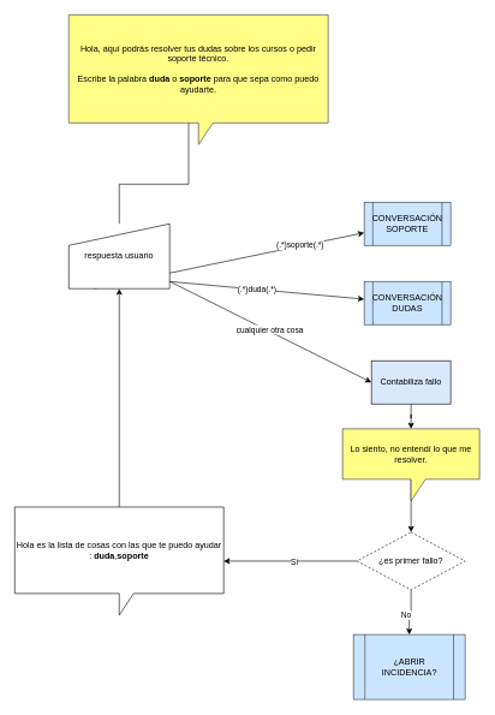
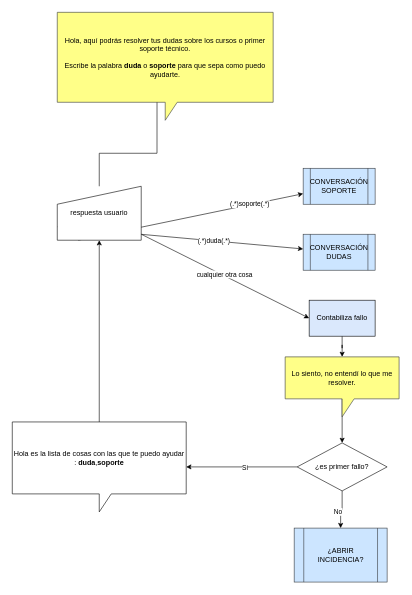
- <mxCell id="3" value="Hola, aquí podrás resolver tus dudas sobre los cursos o pedir soporte técnico.&lt;br&gt;&lt;br&gt;Escribe la palabra &lt;b&gt;duda&lt;/b&gt; o &lt;b&gt;soporte&lt;/b&gt; para que sepa como puedo ayudarte." style="shape=callout;whiteSpace=wrap;html=1;perimeter=calloutPerimeter;fillColor=#ffff88;strokeColor=#36393d;" parent="1" vertex="1"><mxGeometry x="95" y="20" width="360" height="180" as="geometry" /></mxCell>
+ <mxCell id="3" value="Hola, aquí podrás resolver tus dudas sobre los cursos o primer soporte técnico.&lt;br&gt;&lt;br&gt;Escribe la palabra &lt;b&gt;duda&lt;/b&gt; o &lt;b&gt;soporte&lt;/b&gt; para que sepa como puedo ayudarte." style="shape=callout;whiteSpace=wrap;html=1;perimeter=calloutPerimeter;fillColor=#ffff88;strokeColor=#36393d;" parent="1" vertex="1"><mxGeometry x="95" y="20" width="360" height="180" as="geometry" /></mxCell>
- <mxCell id="16" value="¿es primer fallo?" style="rhombus;whiteSpace=wrap;html=1;dashed=1;" parent="1" vertex="1"><mxGeometry x="495" y="738" width="150" height="80" as="geometry" /></mxCell>
+ <mxCell id="16" value="¿es primer fallo?" style="rhombus;whiteSpace=wrap;html=1;" parent="1" vertex="1"><mxGeometry x="495" y="738" width="150" height="80" as="geometry" /></mxCell>
